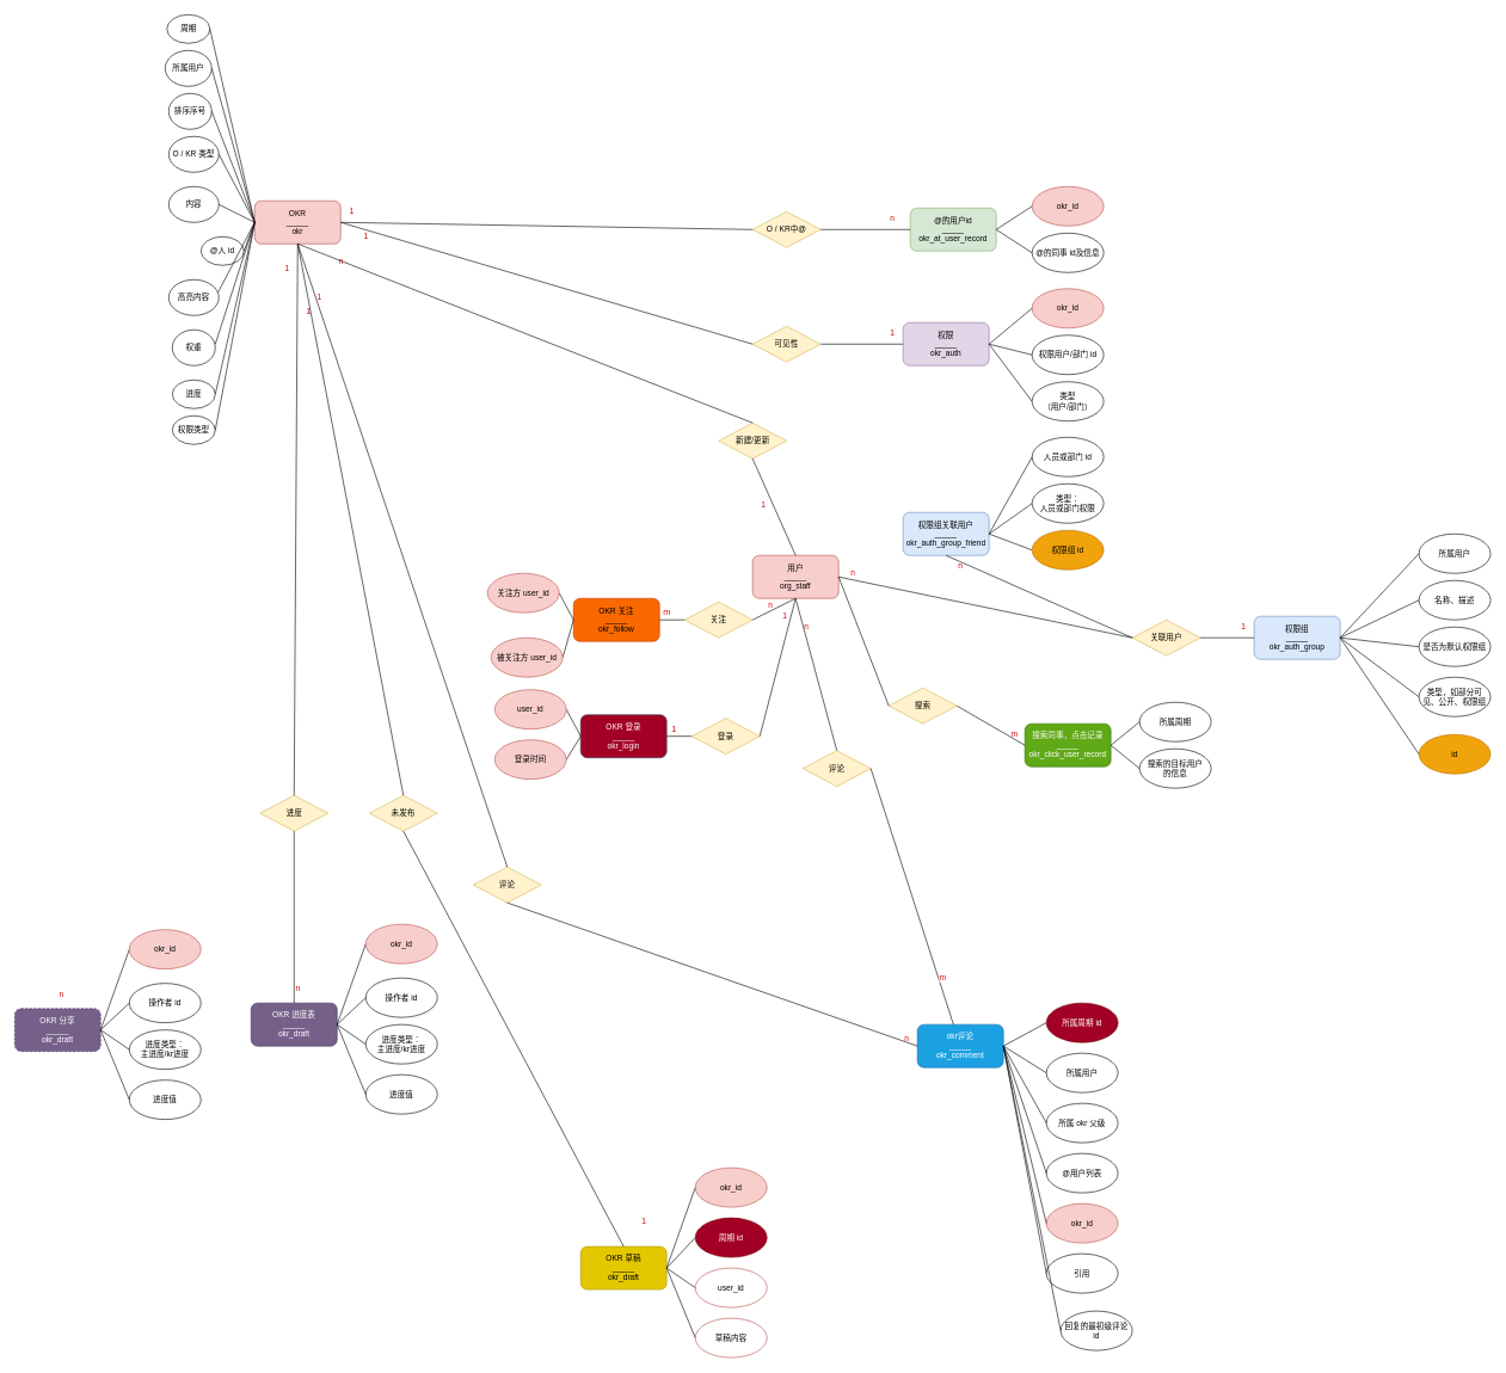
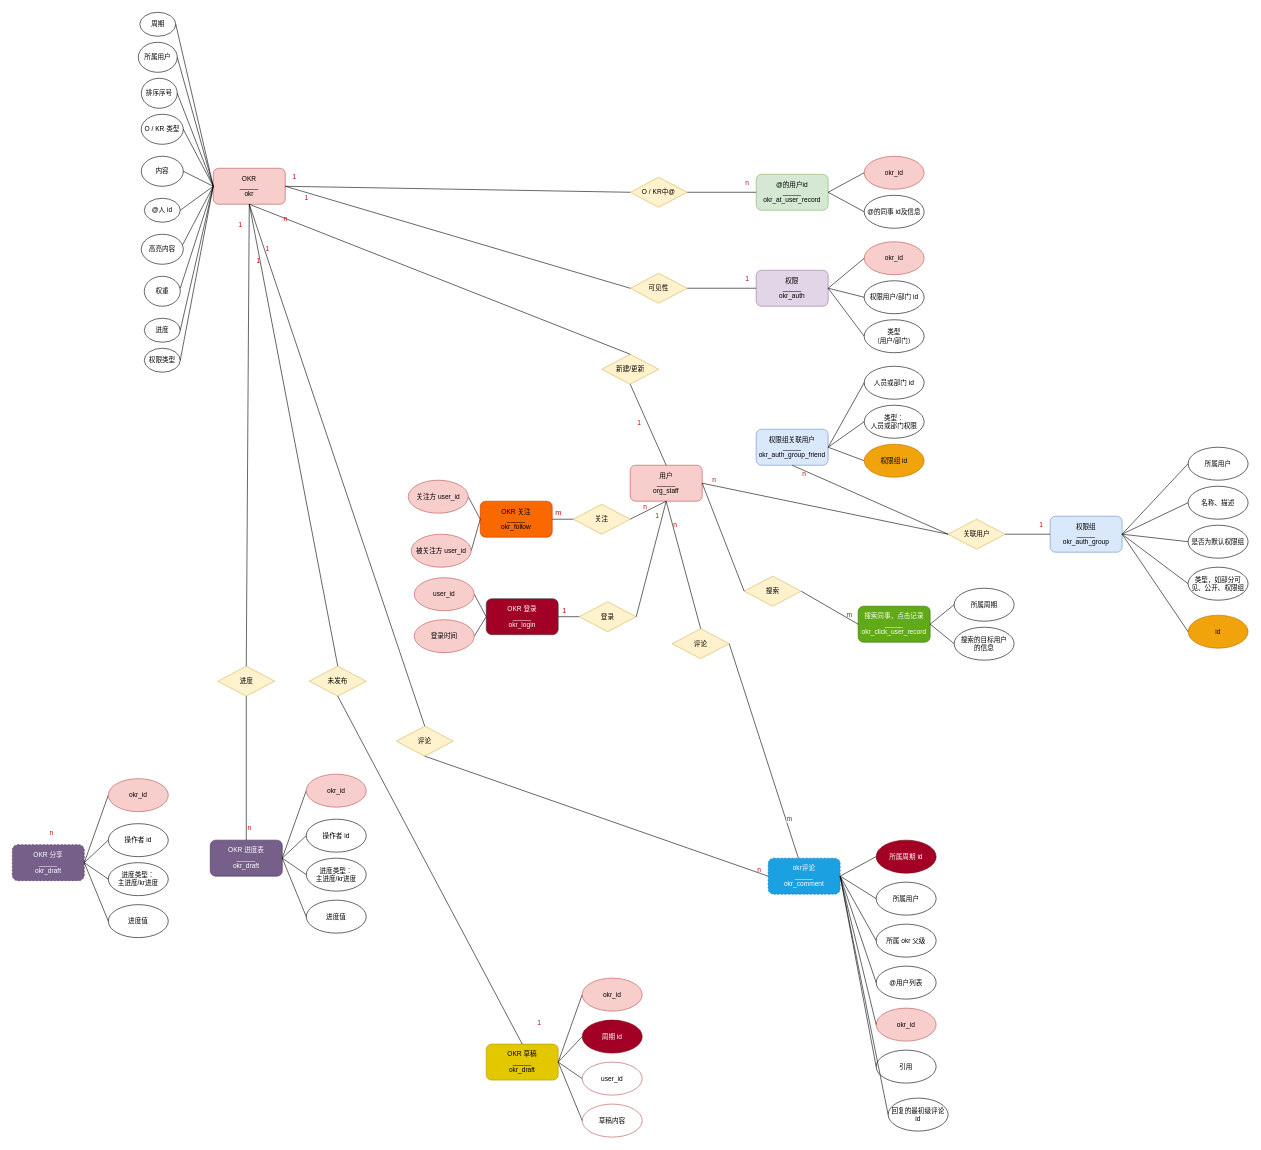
- <mxCell id="23" value="@的用户id&lt;br&gt;_____&lt;br&gt;okr_at_user_record" style="rounded=1;whiteSpace=wrap;html=1;fontFamily=Helvetica;fontSize=11;fillColor=#d5e8d4;strokeColor=#82b366;" parent="1" vertex="1"><mxGeometry x="1270" y="290" width="120" height="60" as="geometry" /></mxCell>
+ <mxCell id="23" value="@的用户id&lt;br&gt;_____&lt;br&gt;okr_at_user_record" style="rounded=1;whiteSpace=wrap;html=1;fontFamily=Helvetica;fontSize=11;fillColor=#d5e8d4;strokeColor=#82b366;" parent="1" vertex="1"><mxGeometry x="1260" y="290" width="120" height="60" as="geometry" /></mxCell>
- <mxCell id="12" value="@人 id" style="ellipse;whiteSpace=wrap;html=1;fontFamily=Helvetica;fontSize=11;fontColor=default;" parent="1" vertex="1"><mxGeometry x="280" y="330" width="60" height="40" as="geometry" /></mxCell>
+ <mxCell id="12" value="@人 id" style="ellipse;whiteSpace=wrap;html=1;fontFamily=Helvetica;fontSize=11;fontColor=default;" parent="1" vertex="1"><mxGeometry x="240" y="330" width="60" height="40" as="geometry" /></mxCell>
- <mxCell id="83" value="okr评论&lt;br&gt;_____&lt;br&gt;&lt;span style=&quot;font-size: 11px;&quot;&gt;okr_comment&lt;/span&gt;" style="rounded=1;whiteSpace=wrap;html=1;fontFamily=Helvetica;fontSize=11;fillColor=#1ba1e2;strokeColor=#006EAF;fontColor=#ffffff;" parent="1" vertex="1"><mxGeometry x="1280" y="1430" width="120" height="60" as="geometry" /></mxCell>
+ <mxCell id="83" value="okr评论&lt;br&gt;_____&lt;br&gt;&lt;span style=&quot;font-size: 11px;&quot;&gt;okr_comment&lt;/span&gt;" style="rounded=1;whiteSpace=wrap;html=1;fontFamily=Helvetica;fontSize=11;fillColor=#1ba1e2;strokeColor=#006EAF;fontColor=#ffffff;dashed=1;" parent="1" vertex="1"><mxGeometry x="1280" y="1430" width="120" height="60" as="geometry" /></mxCell>
